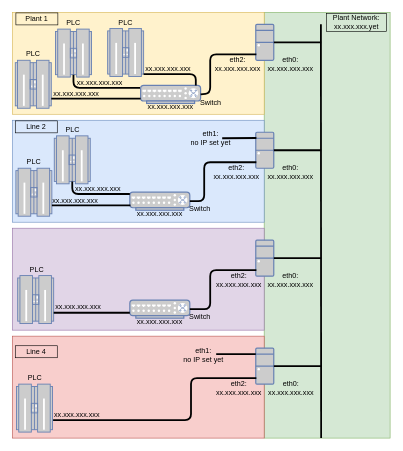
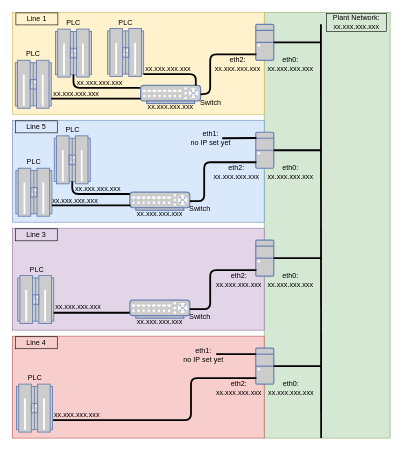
- <mxCell id="23" value="Plant 1" style="text;html=1;strokeColor=#000000;fillColor=none;align=center;verticalAlign=middle;whiteSpace=wrap;rounded=0;" parent="1" vertex="1"><mxGeometry x="26" y="21" width="70" height="20" as="geometry" /></mxCell>
+ <mxCell id="23" value="Line 1" style="text;html=1;strokeColor=#000000;fillColor=none;align=center;verticalAlign=middle;whiteSpace=wrap;rounded=0;" parent="1" vertex="1"><mxGeometry x="26" y="21" width="70" height="20" as="geometry" /></mxCell>
- <mxCell id="10" value="Plant Network: xx.xxx.xxx.yet" style="text;html=1;strokeColor=#000000;fillColor=none;align=center;verticalAlign=middle;whiteSpace=wrap;rounded=0;" parent="1" vertex="1"><mxGeometry x="544" y="22" width="100" height="30" as="geometry" /></mxCell>
+ <mxCell id="10" value="Plant Network: xx.xxx.xxx.xxx" style="text;html=1;strokeColor=#000000;fillColor=none;align=center;verticalAlign=middle;whiteSpace=wrap;rounded=0;" parent="1" vertex="1"><mxGeometry x="544" y="22" width="100" height="30" as="geometry" /></mxCell>
- <mxCell id="26" value="Line 2" style="text;html=1;strokeColor=#000000;fillColor=none;align=center;verticalAlign=middle;whiteSpace=wrap;rounded=0;" parent="1" vertex="1"><mxGeometry x="25" y="201" width="70" height="20" as="geometry" /></mxCell>
+ <mxCell id="26" value="Line 5" style="text;html=1;strokeColor=#000000;fillColor=none;align=center;verticalAlign=middle;whiteSpace=wrap;rounded=0;" parent="1" vertex="1"><mxGeometry x="25" y="201" width="70" height="20" as="geometry" /></mxCell>
+ <mxCell id="25" value="Line 3" style="text;html=1;strokeColor=#000000;fillColor=none;align=center;verticalAlign=middle;whiteSpace=wrap;rounded=0;" parent="1" vertex="1"><mxGeometry x="25" y="381" width="70" height="20" as="geometry" /></mxCell>
- <mxCell id="24" value="Line 4" style="text;html=1;strokeColor=#000000;fillColor=none;align=center;verticalAlign=middle;whiteSpace=wrap;rounded=0;" parent="1" vertex="1"><mxGeometry x="25" y="576" width="70" height="20" as="geometry" /></mxCell>
+ <mxCell id="24" value="Line 4" style="text;html=1;strokeColor=#000000;fillColor=none;align=center;verticalAlign=middle;whiteSpace=wrap;rounded=0;" parent="1" vertex="1"><mxGeometry x="25" y="561" width="70" height="20" as="geometry" /></mxCell>
